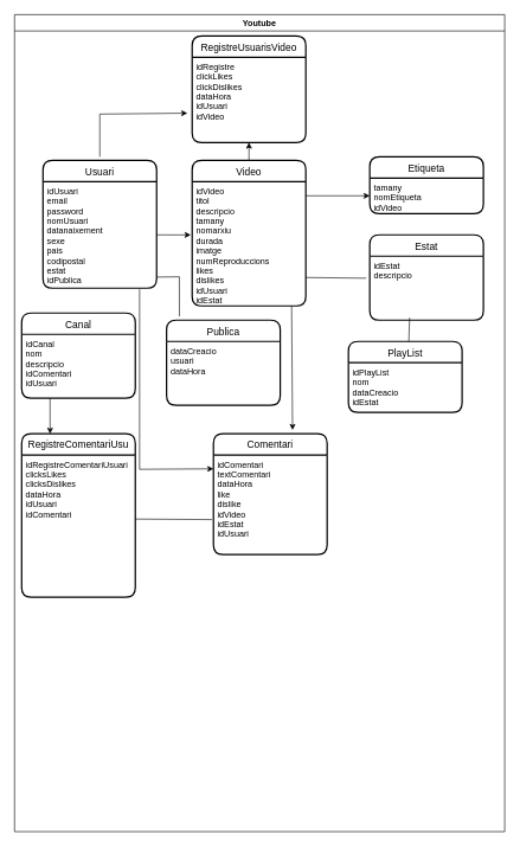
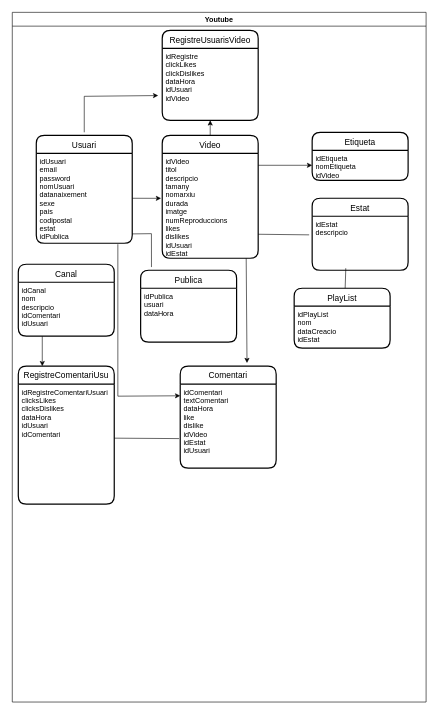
- <mxCell id="8" value="tamany&#10;nomEtiqueta&#10;idVideo" style="align=left;strokeColor=none;fillColor=none;spacingLeft=4;fontSize=12;verticalAlign=top;resizable=0;rotatable=0;part=1;" parent="7" vertex="1"><mxGeometry y="30" width="160" height="50" as="geometry" /></mxCell>
+ <mxCell id="8" value="idEtiqueta&#10;nomEtiqueta&#10;idVideo" style="align=left;strokeColor=none;fillColor=none;spacingLeft=4;fontSize=12;verticalAlign=top;resizable=0;rotatable=0;part=1;" parent="7" vertex="1"><mxGeometry y="30" width="160" height="50" as="geometry" /></mxCell>
- <mxCell id="17" value="dataCreacio&#10;usuari&#10;dataHora" style="align=left;strokeColor=none;fillColor=none;spacingLeft=4;fontSize=12;verticalAlign=top;resizable=0;rotatable=0;part=1;" vertex="1" parent="16"><mxGeometry y="30" width="160" height="90" as="geometry" /></mxCell>
+ <mxCell id="17" value="idPublica&#10;usuari&#10;dataHora" style="align=left;strokeColor=none;fillColor=none;spacingLeft=4;fontSize=12;verticalAlign=top;resizable=0;rotatable=0;part=1;" vertex="1" parent="16"><mxGeometry y="30" width="160" height="90" as="geometry" /></mxCell>
